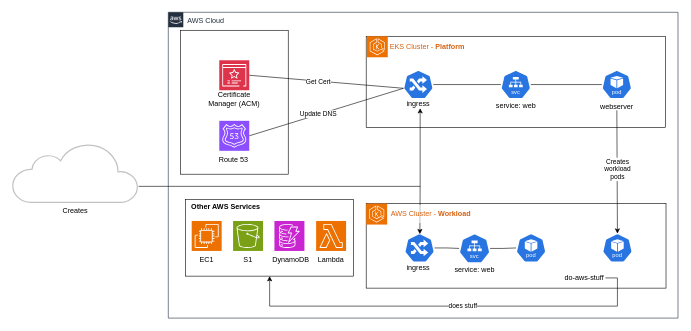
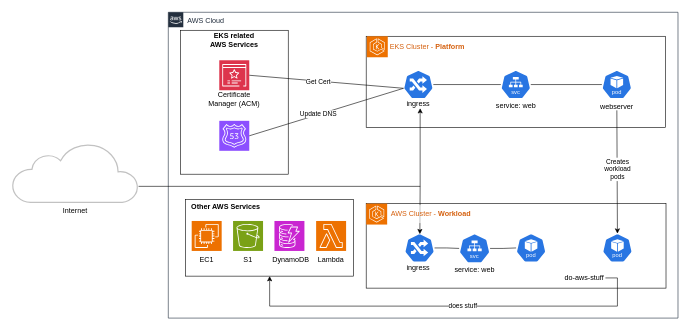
+ <mxCell id="42" value="&lt;b&gt;EKS related&lt;/b&gt;&lt;div&gt;&lt;b&gt;AWS Services&lt;/b&gt;&lt;/div&gt;" style="text;html=1;align=center;verticalAlign=middle;whiteSpace=wrap;rounded=0;" vertex="1" parent="1"><mxGeometry x="300" y="51" width="180" height="30" as="geometry" /></mxCell>
- <mxCell id="46" value="Route 53" style="text;html=1;align=center;verticalAlign=middle;whiteSpace=wrap;rounded=0;" vertex="1" parent="1"><mxGeometry x="344.5" y="251" width="87.5" height="30" as="geometry" /></mxCell>
- <mxCell id="49" value="Creates" style="text;html=1;align=center;verticalAlign=middle;whiteSpace=wrap;rounded=0;" vertex="1" parent="1"><mxGeometry x="95" y="337" width="60" height="30" as="geometry" /></mxCell>
+ <mxCell id="49" value="Internet" style="text;html=1;align=center;verticalAlign=middle;whiteSpace=wrap;rounded=0;" vertex="1" parent="1"><mxGeometry x="95" y="337" width="60" height="30" as="geometry" /></mxCell>
